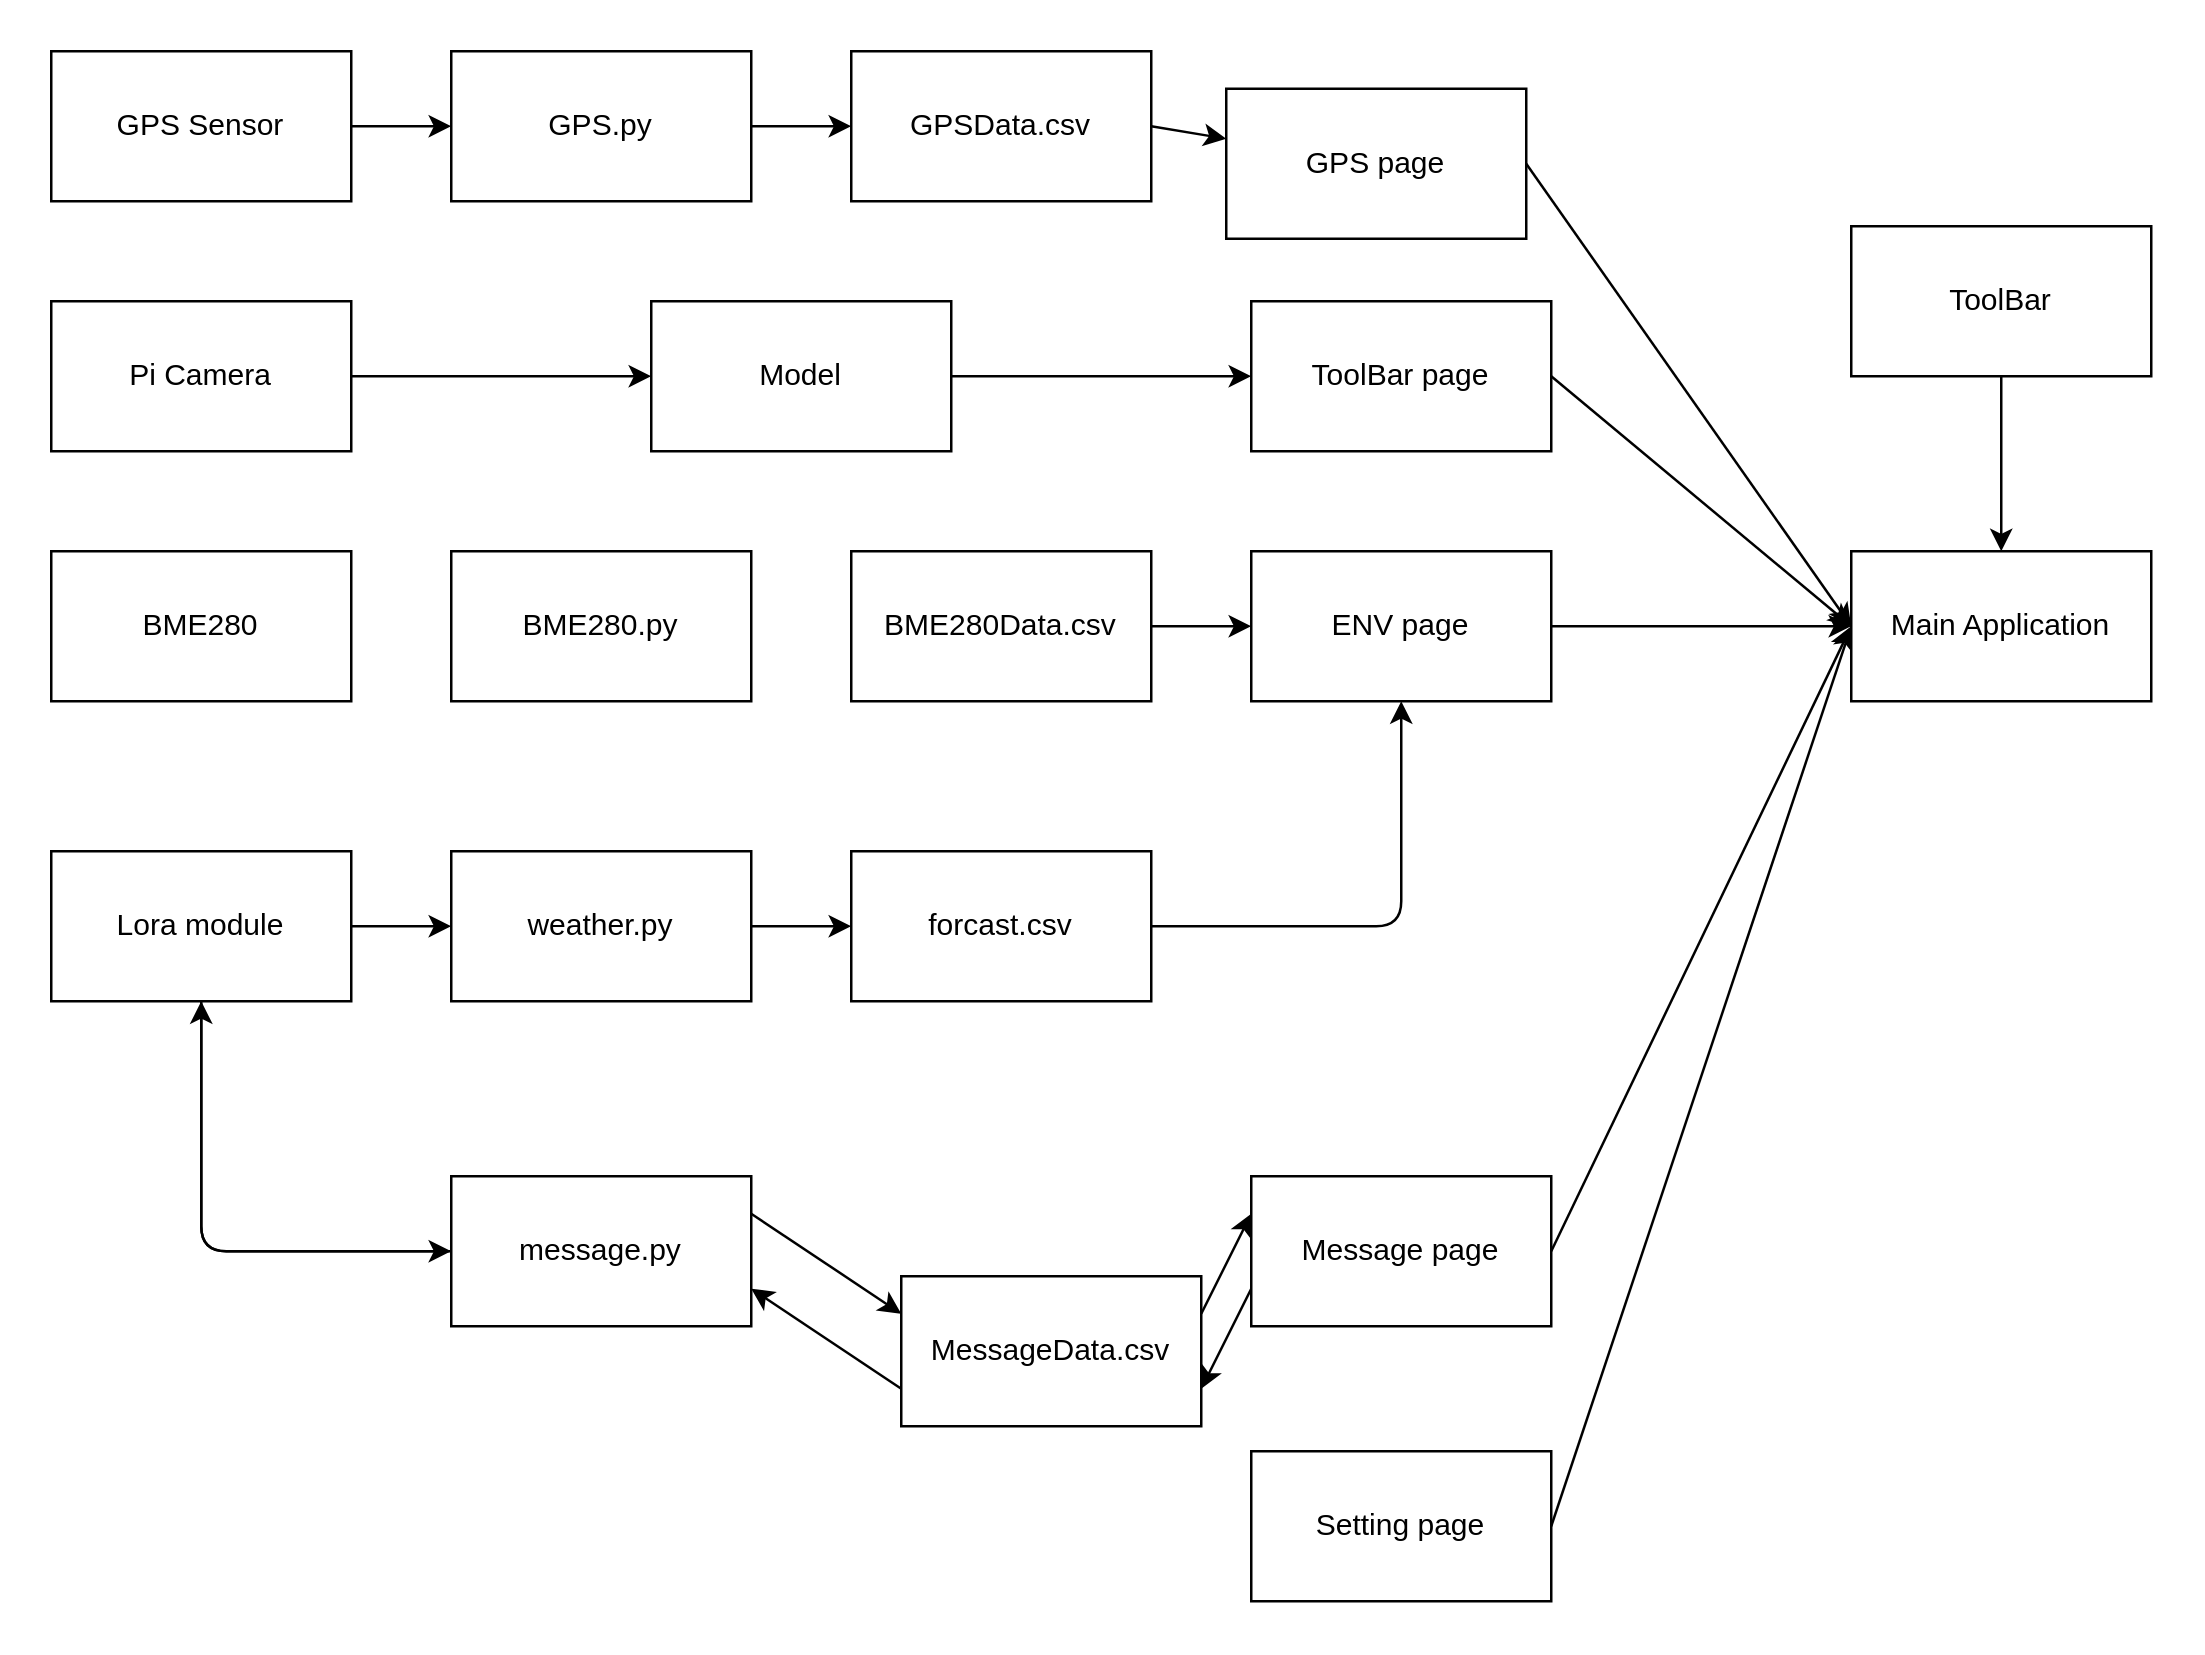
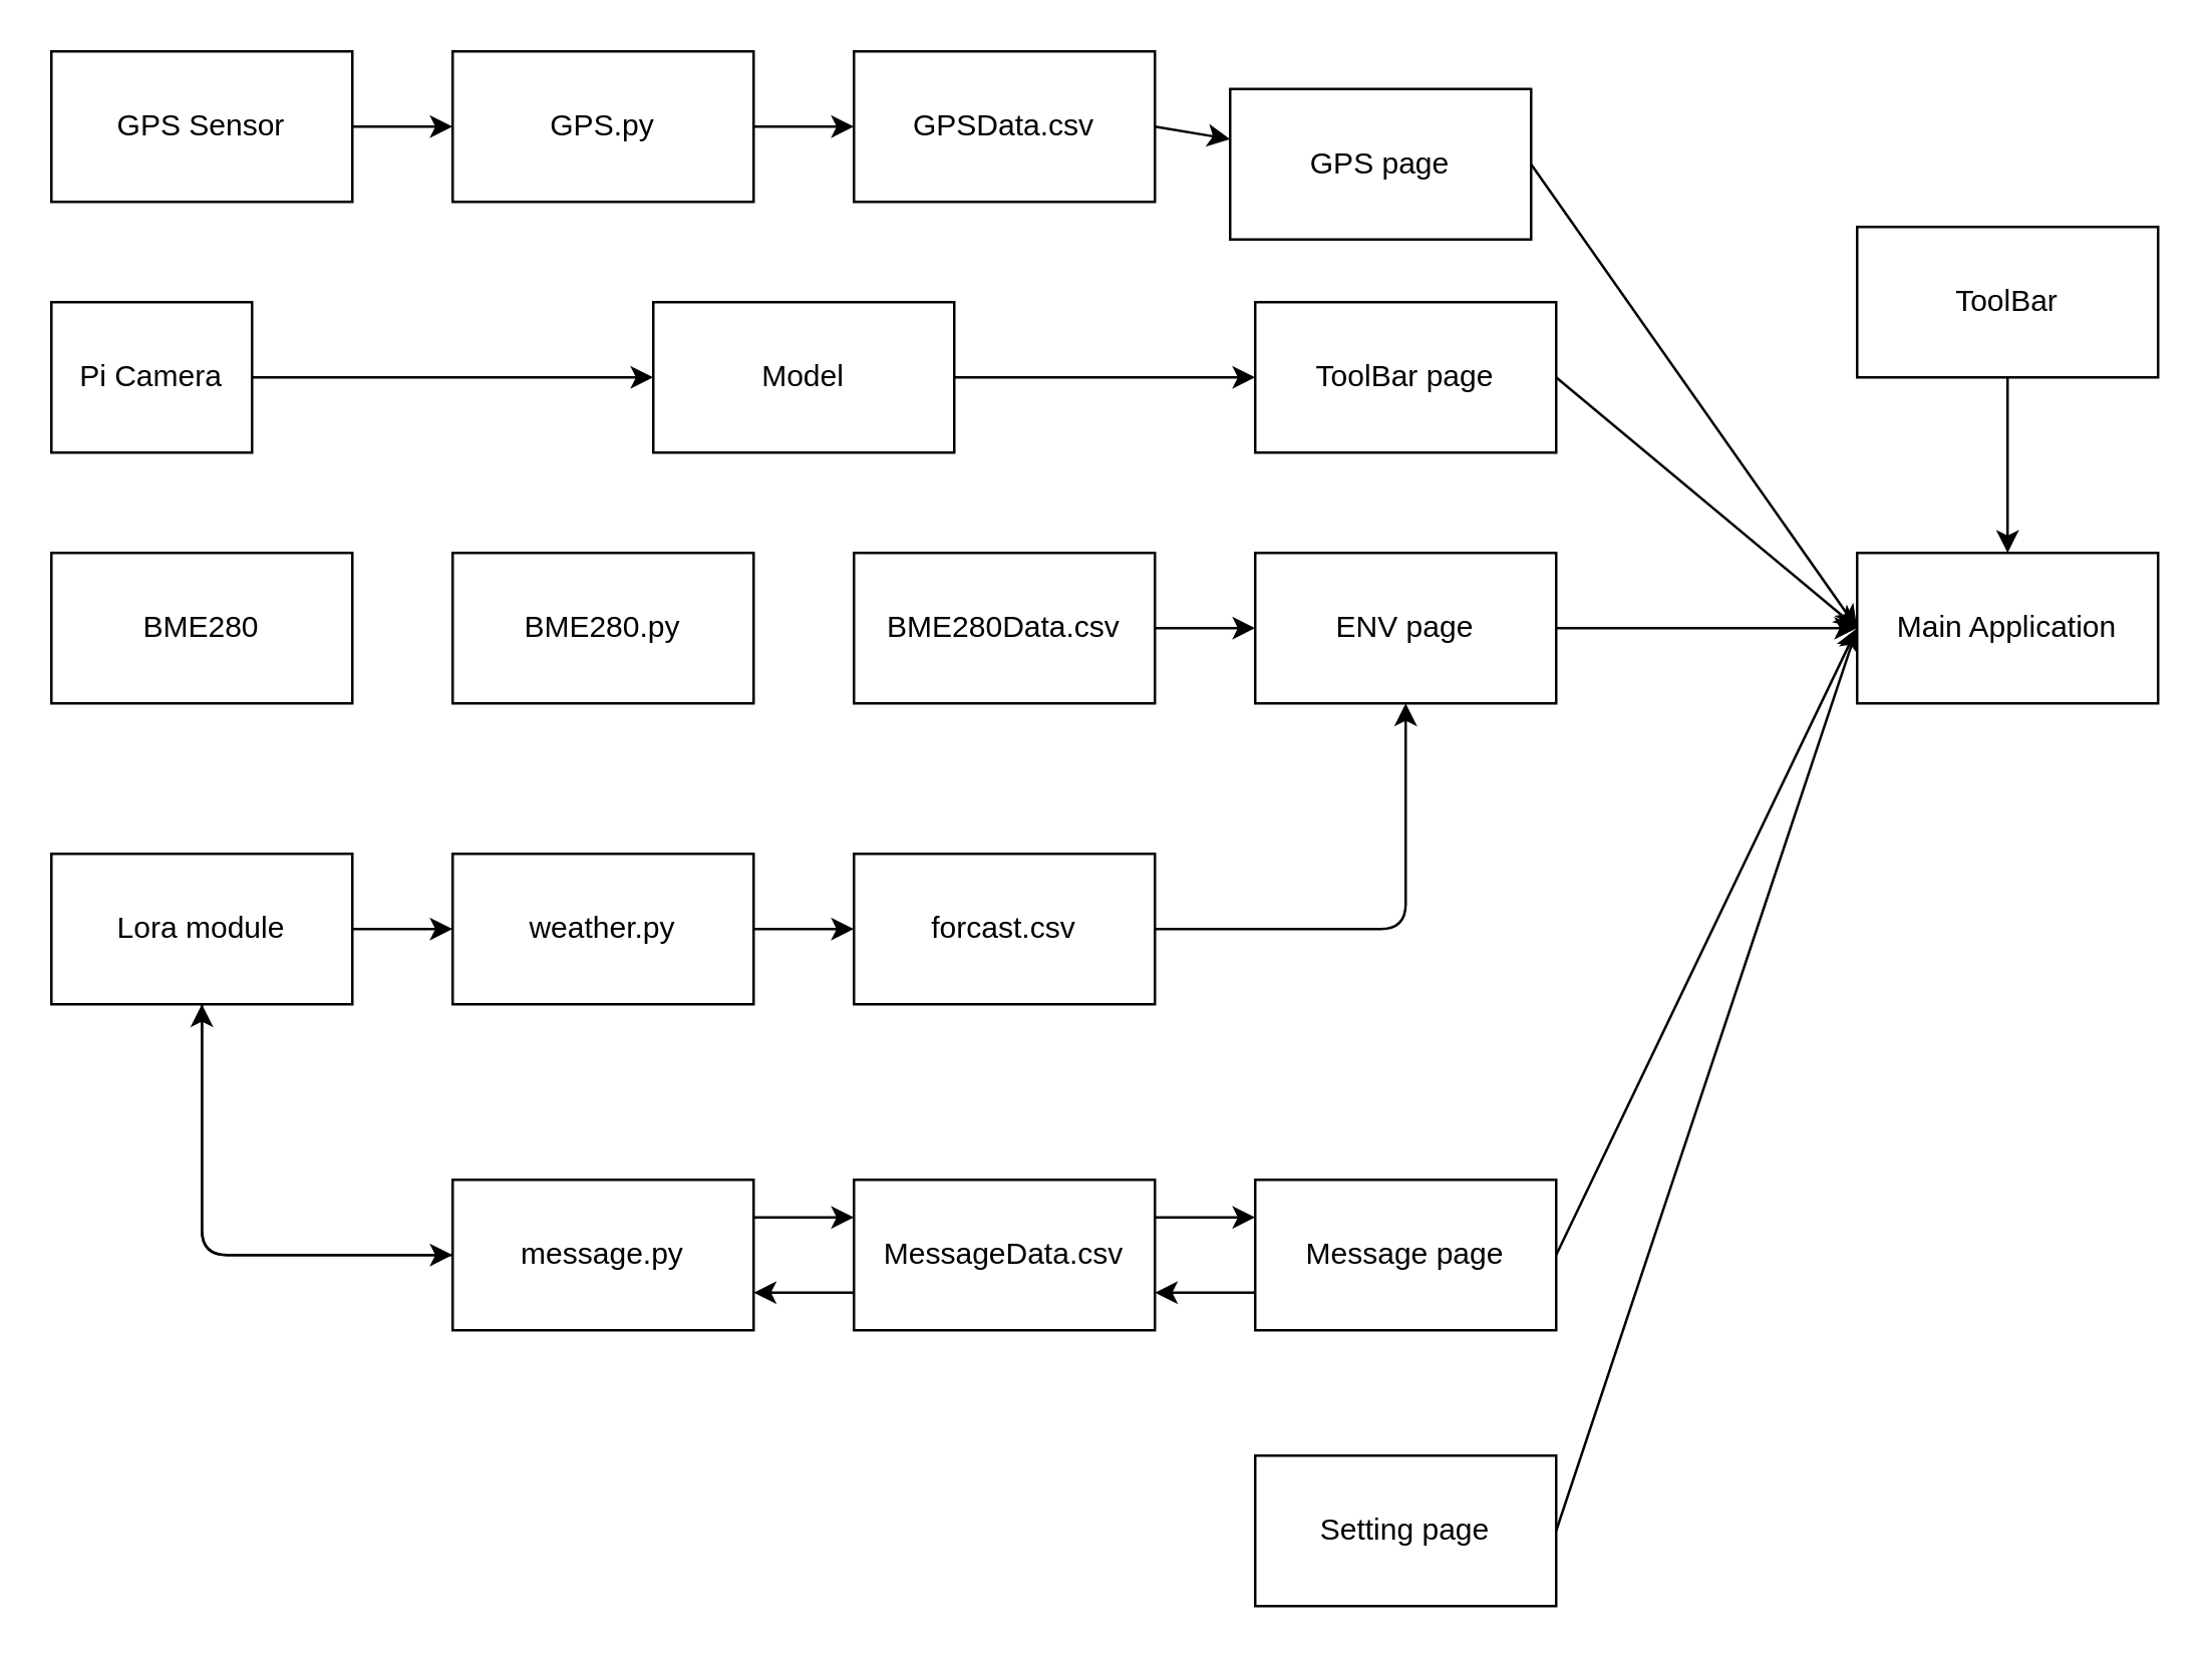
- <mxCell id="17" value="Pi Camera" style="whiteSpace=wrap;html=1;" parent="1" vertex="1"><mxGeometry x="20" y="120" width="120" height="60" as="geometry" /></mxCell>
+ <mxCell id="17" value="Pi Camera" style="whiteSpace=wrap;html=1;" parent="1" vertex="1"><mxGeometry x="20" y="120" width="80" height="60" as="geometry" /></mxCell>
- <mxCell id="35" value="MessageData.csv" style="whiteSpace=wrap;html=1;" parent="1" vertex="1"><mxGeometry x="360" y="510" width="120" height="60" as="geometry" /></mxCell>
+ <mxCell id="35" value="MessageData.csv" style="whiteSpace=wrap;html=1;" parent="1" vertex="1"><mxGeometry x="340" y="470" width="120" height="60" as="geometry" /></mxCell>
